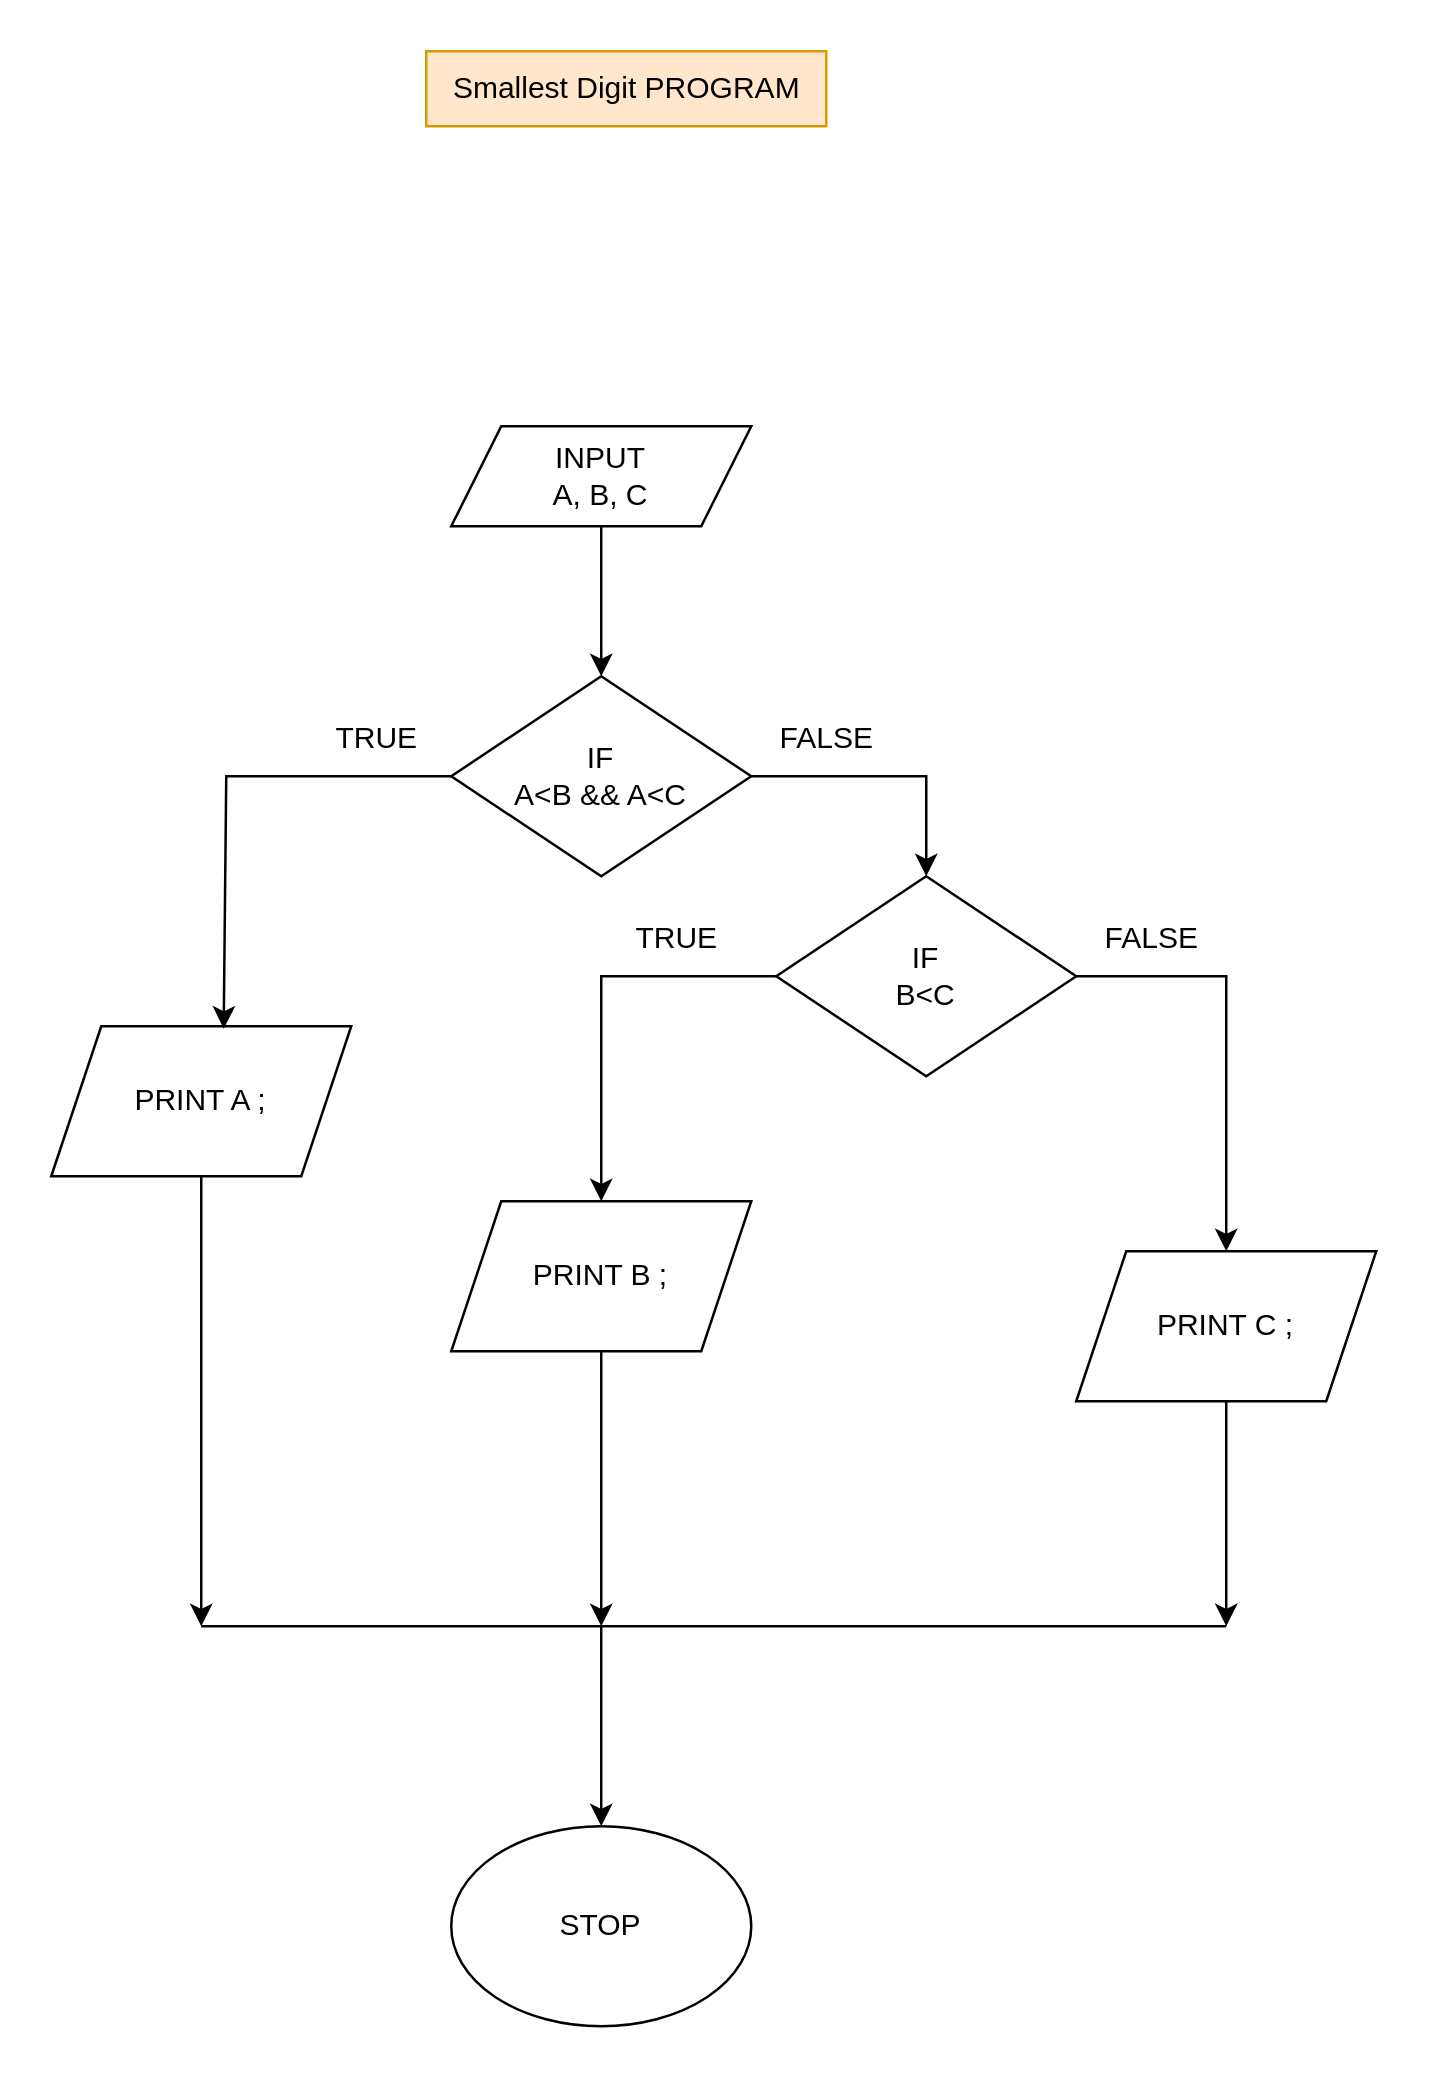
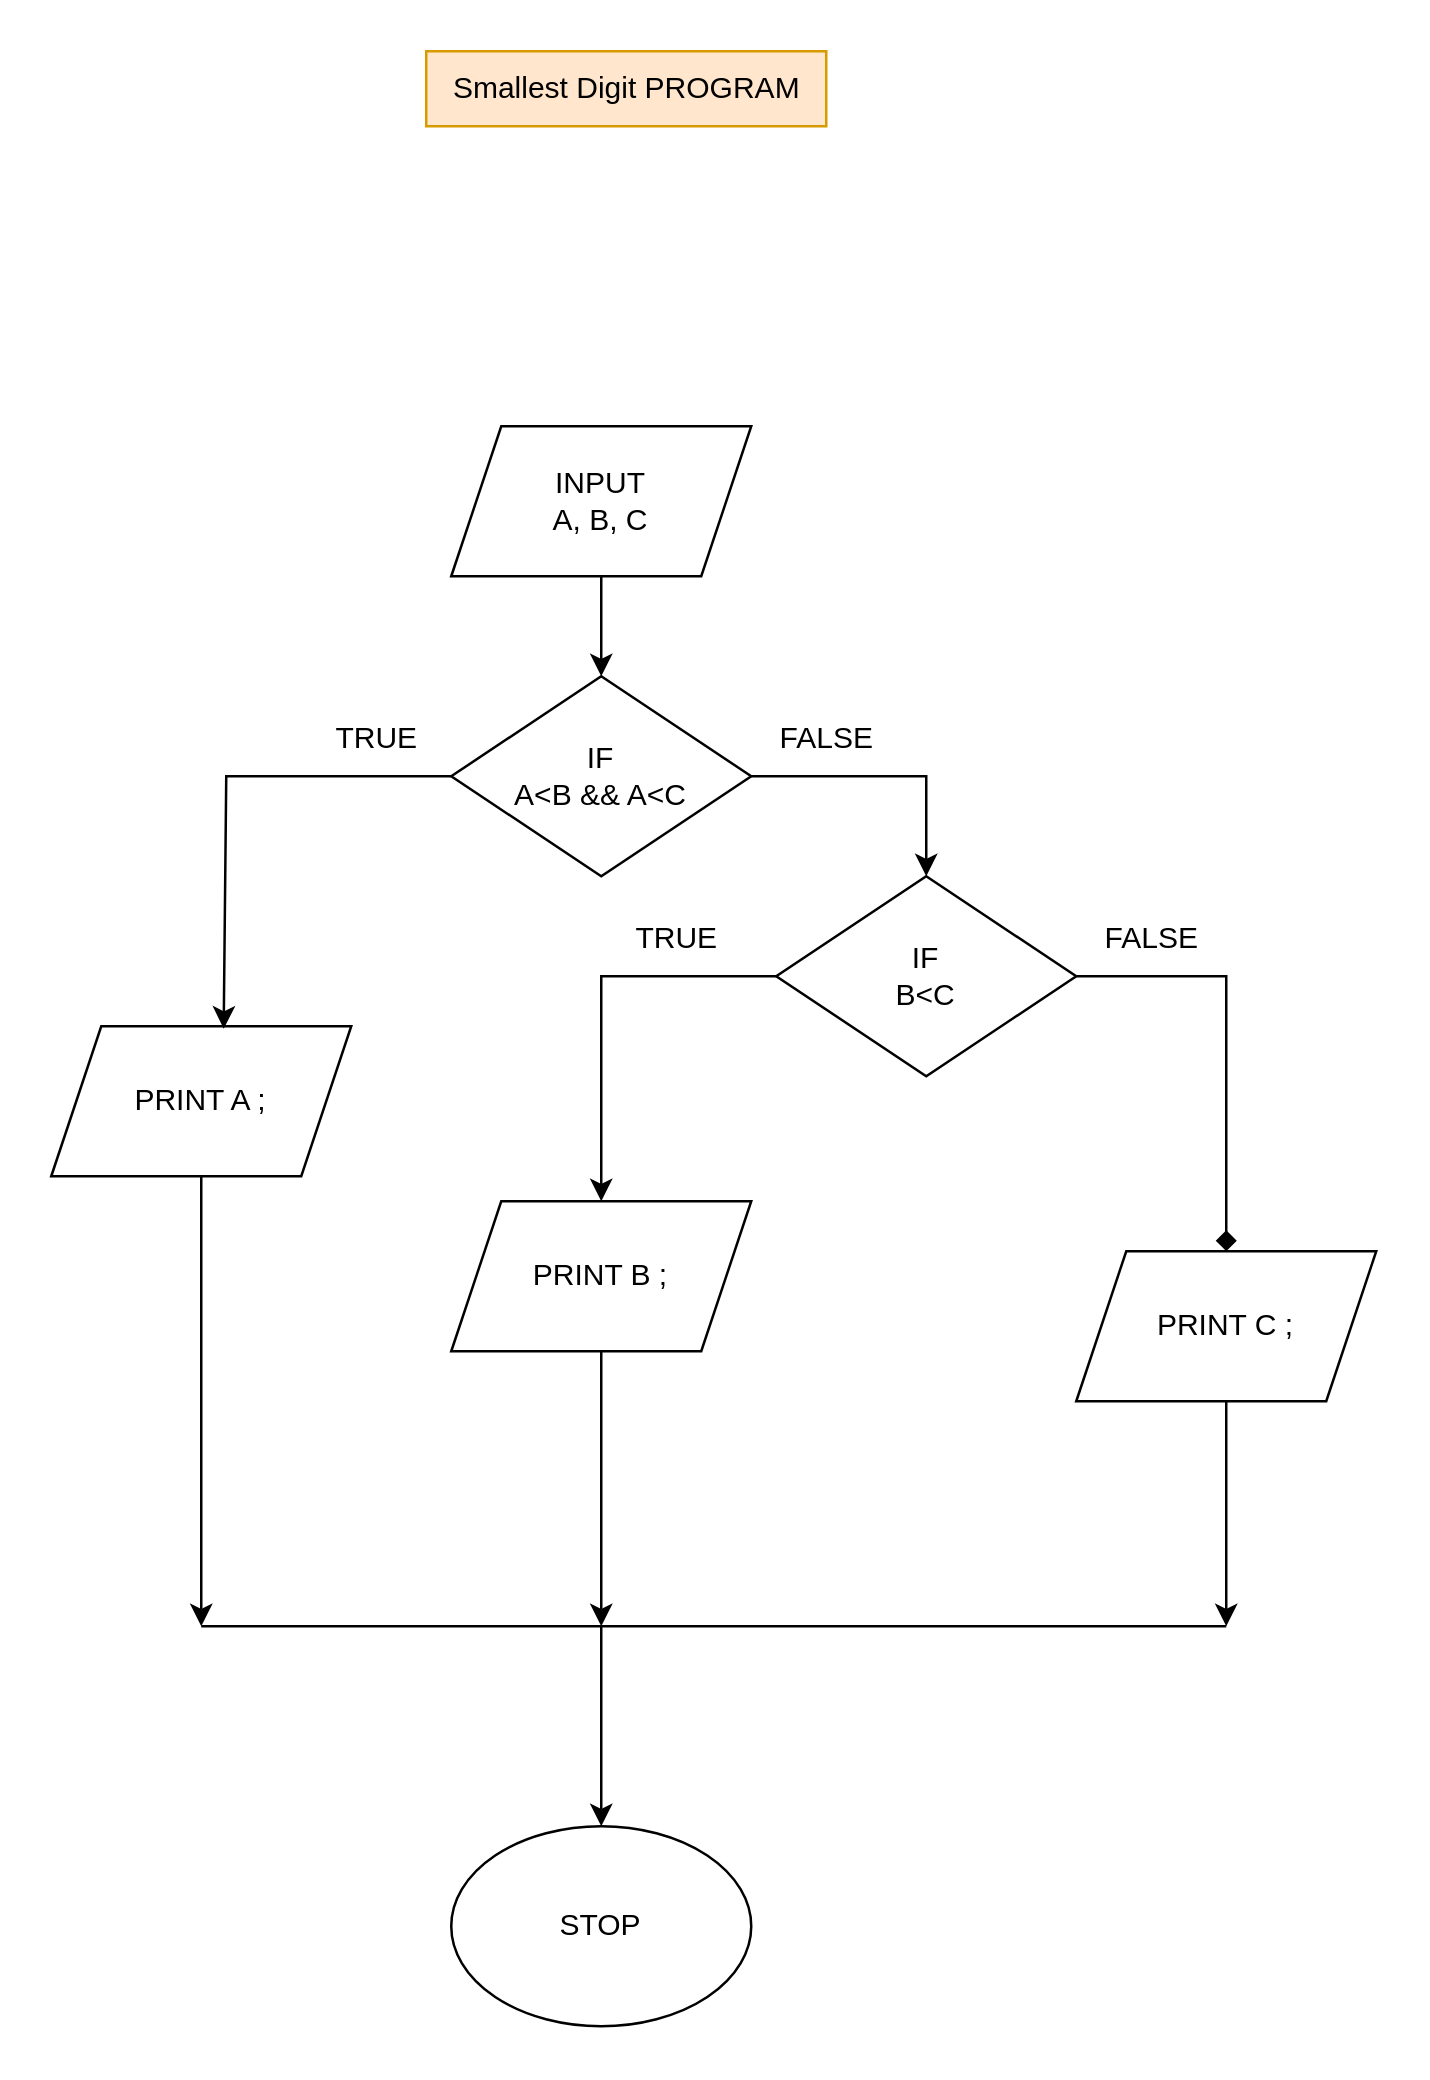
- <mxCell id="2" value="INPUT&lt;br&gt;A, B, C" style="shape=parallelogram;perimeter=parallelogramPerimeter;whiteSpace=wrap;html=1;fixedSize=1;" parent="1" vertex="1"><mxGeometry x="180" y="170" width="120" height="40" as="geometry" /></mxCell>
+ <mxCell id="2" value="INPUT&lt;br&gt;A, B, C" style="shape=parallelogram;perimeter=parallelogramPerimeter;whiteSpace=wrap;html=1;fixedSize=1;" parent="1" vertex="1"><mxGeometry x="180" y="170" width="120" height="60" as="geometry" /></mxCell>
- <mxCell id="9" value="" style="endArrow=classic;html=1;rounded=0;exitX=1;exitY=0.5;exitDx=0;exitDy=0;entryX=0.5;entryY=0;entryDx=0;entryDy=0;" edge="1" parent="1" source="15" target="17"><mxGeometry width="50" height="50" relative="1" as="geometry"><mxPoint x="370" y="560" as="sourcePoint" /><mxPoint x="370" y="590" as="targetPoint" /><Array as="points"><mxPoint x="490" y="390" /></Array></mxGeometry></mxCell>
+ <mxCell id="9" value="" style="endArrow=diamond;html=1;rounded=0;exitX=1;exitY=0.5;exitDx=0;exitDy=0;entryX=0.5;entryY=0;entryDx=0;entryDy=0;" edge="1" parent="1" source="15" target="17"><mxGeometry width="50" height="50" relative="1" as="geometry"><mxPoint x="370" y="560" as="sourcePoint" /><mxPoint x="370" y="590" as="targetPoint" /><Array as="points"><mxPoint x="490" y="390" /></Array></mxGeometry></mxCell>
